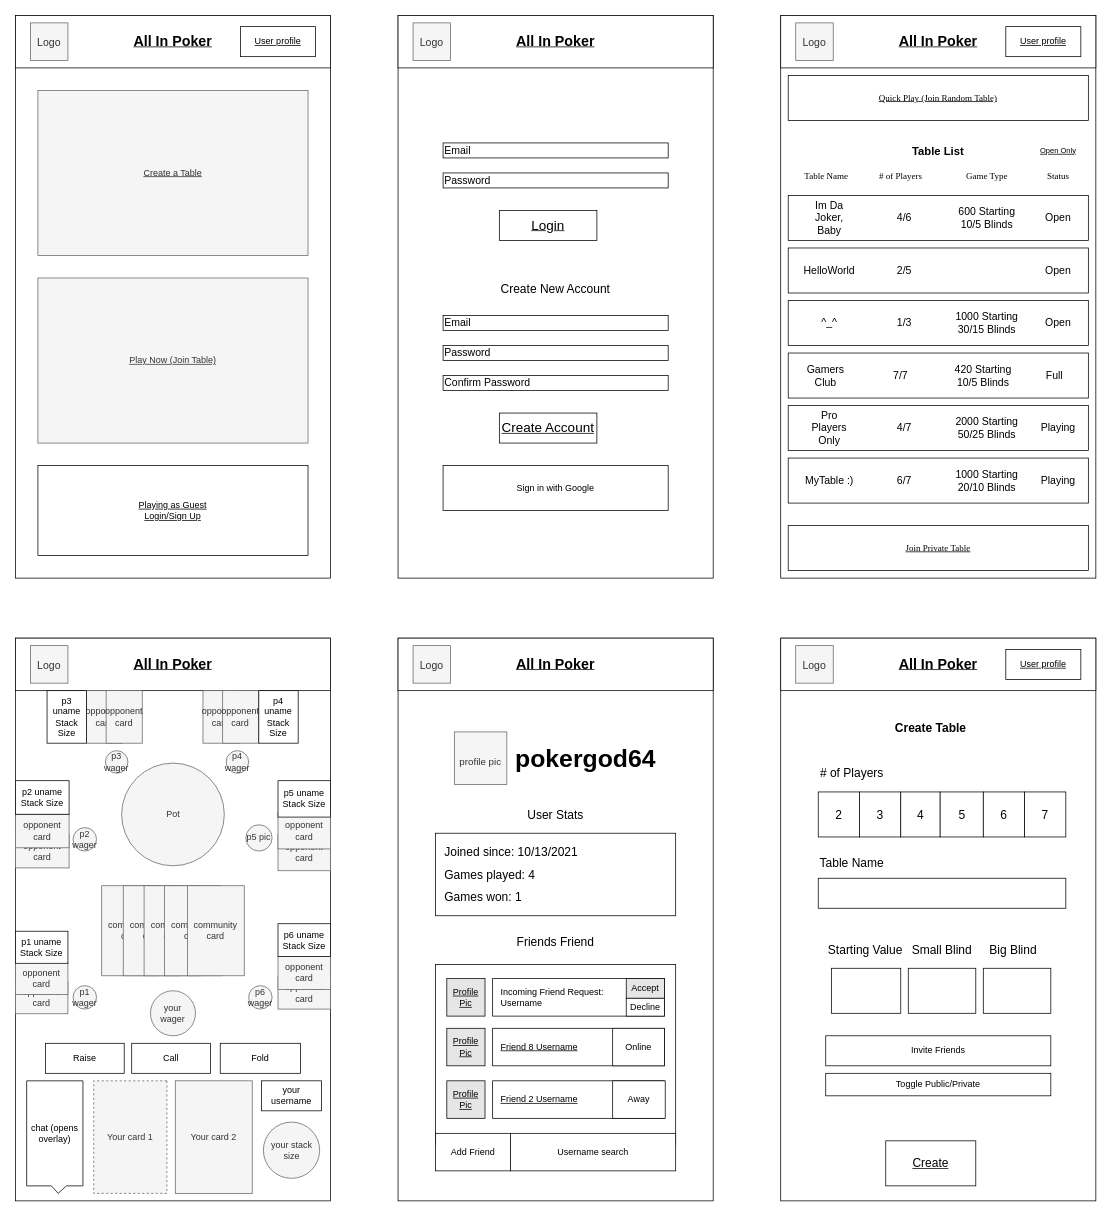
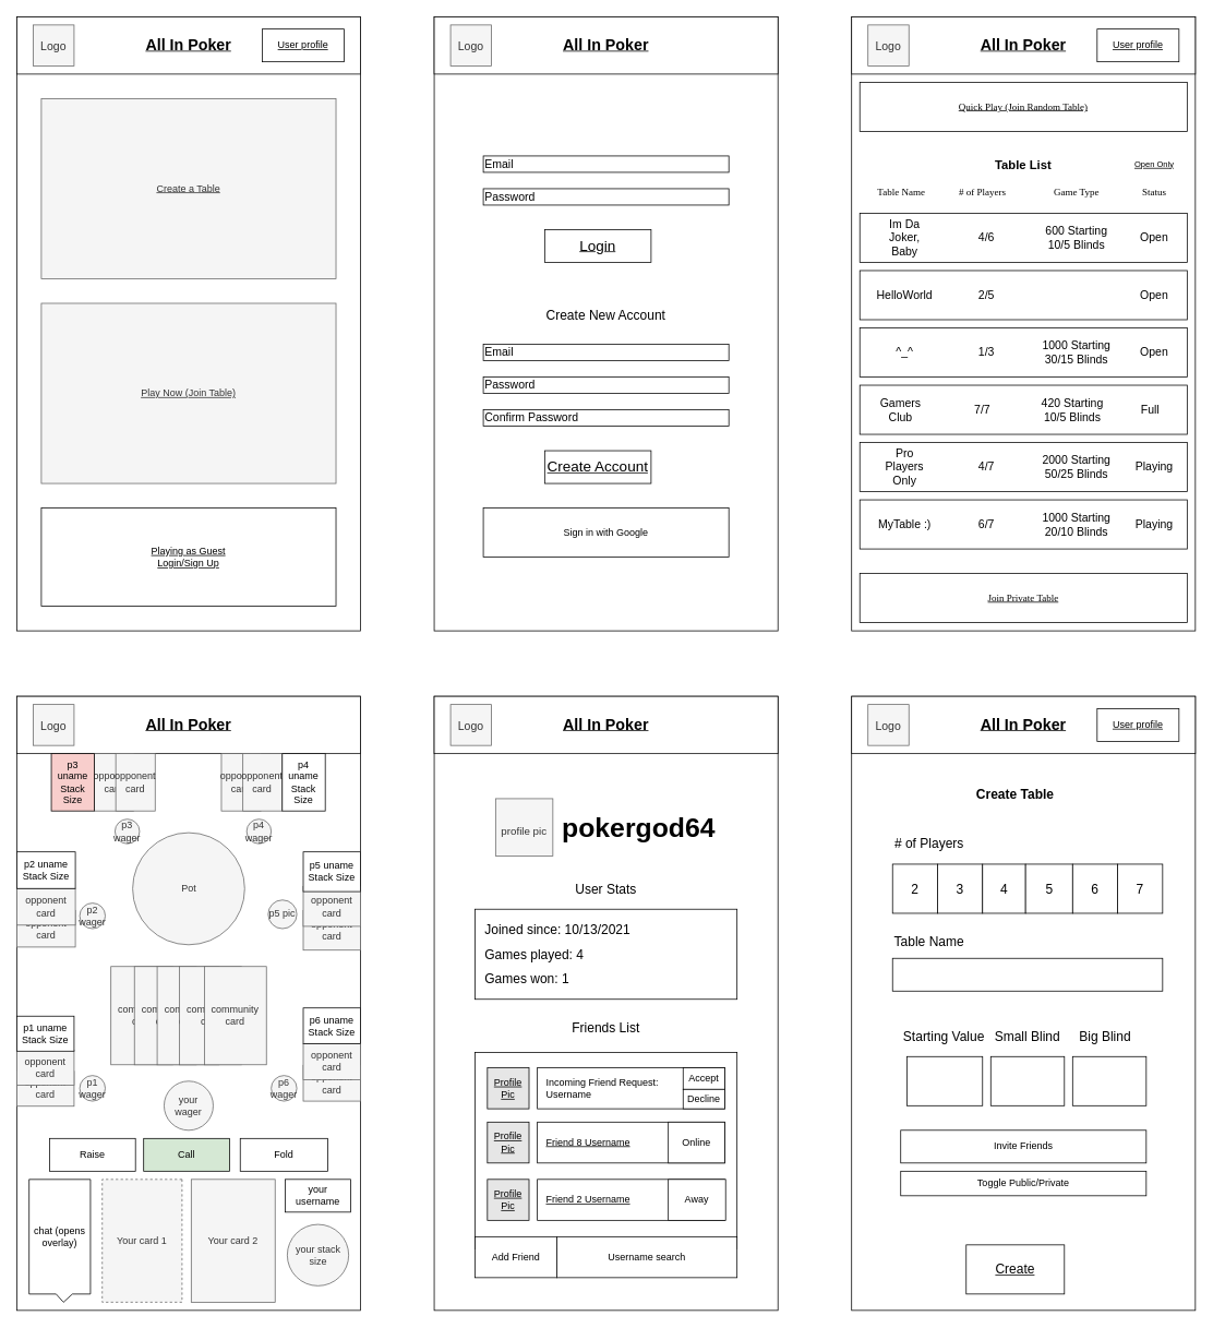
- <mxCell id="166" value="&lt;span&gt;p3 uname&lt;/span&gt;&lt;br&gt;&lt;span&gt;Stack Size&lt;/span&gt;" style="rounded=0;whiteSpace=wrap;html=1;" parent="163" vertex="1"><mxGeometry width="52.502" height="70" as="geometry" /></mxCell>
+ <mxCell id="166" value="&lt;span&gt;p3 uname&lt;/span&gt;&lt;br&gt;&lt;span&gt;Stack Size&lt;/span&gt;" style="rounded=0;whiteSpace=wrap;html=1;fillColor=#f8cecc;" parent="163" vertex="1"><mxGeometry width="52.502" height="70" as="geometry" /></mxCell>
- <mxCell id="49" value="&lt;font style=&quot;font-size: 16px&quot;&gt;Friends Friend&lt;/font&gt;" style="text;html=1;strokeColor=none;fillColor=none;align=center;verticalAlign=middle;whiteSpace=wrap;rounded=0;fontSize=13;" parent="1" vertex="1"><mxGeometry x="655" y="1240" width="170" height="30" as="geometry" /></mxCell>
+ <mxCell id="49" value="&lt;font style=&quot;font-size: 16px&quot;&gt;Friends List&lt;/font&gt;" style="text;html=1;strokeColor=none;fillColor=none;align=center;verticalAlign=middle;whiteSpace=wrap;rounded=0;fontSize=13;" parent="1" vertex="1"><mxGeometry x="655" y="1240" width="170" height="30" as="geometry" /></mxCell>
- <mxCell id="93" value="Accept" style="rounded=0;whiteSpace=wrap;html=1;fillColor=#e6e6e6;" parent="1" vertex="1"><mxGeometry x="834.12" y="1303.75" width="50.88" height="26.25" as="geometry" /></mxCell>
+ <mxCell id="93" value="Accept" style="rounded=0;whiteSpace=wrap;html=1;" parent="1" vertex="1"><mxGeometry x="834.12" y="1303.75" width="50.88" height="26.25" as="geometry" /></mxCell>
- <mxCell id="71" value="Call" style="rounded=0;whiteSpace=wrap;html=1;align=center;" parent="1" vertex="1"><mxGeometry x="175" y="1390" width="105" height="40" as="geometry" /></mxCell>
+ <mxCell id="71" value="Call" style="rounded=0;whiteSpace=wrap;html=1;align=center;fillColor=#d5e8d4;" parent="1" vertex="1"><mxGeometry x="175" y="1390" width="105" height="40" as="geometry" /></mxCell>
